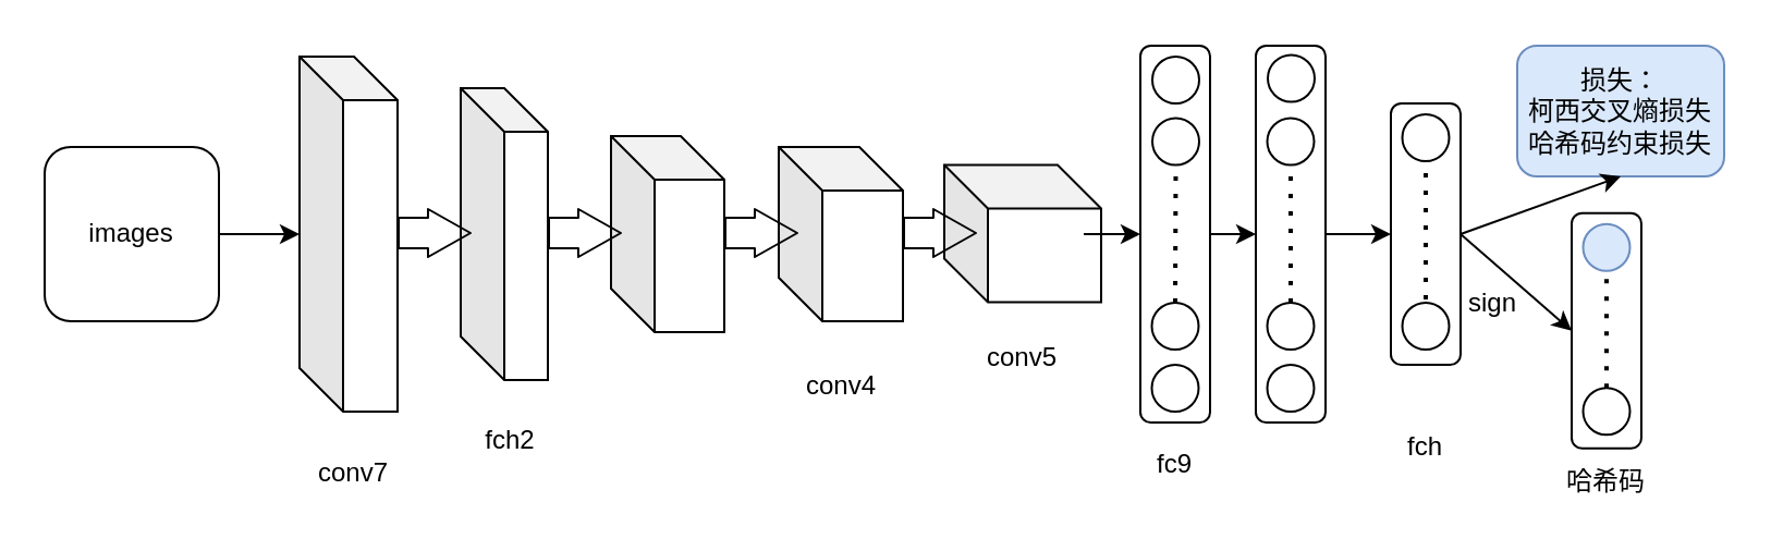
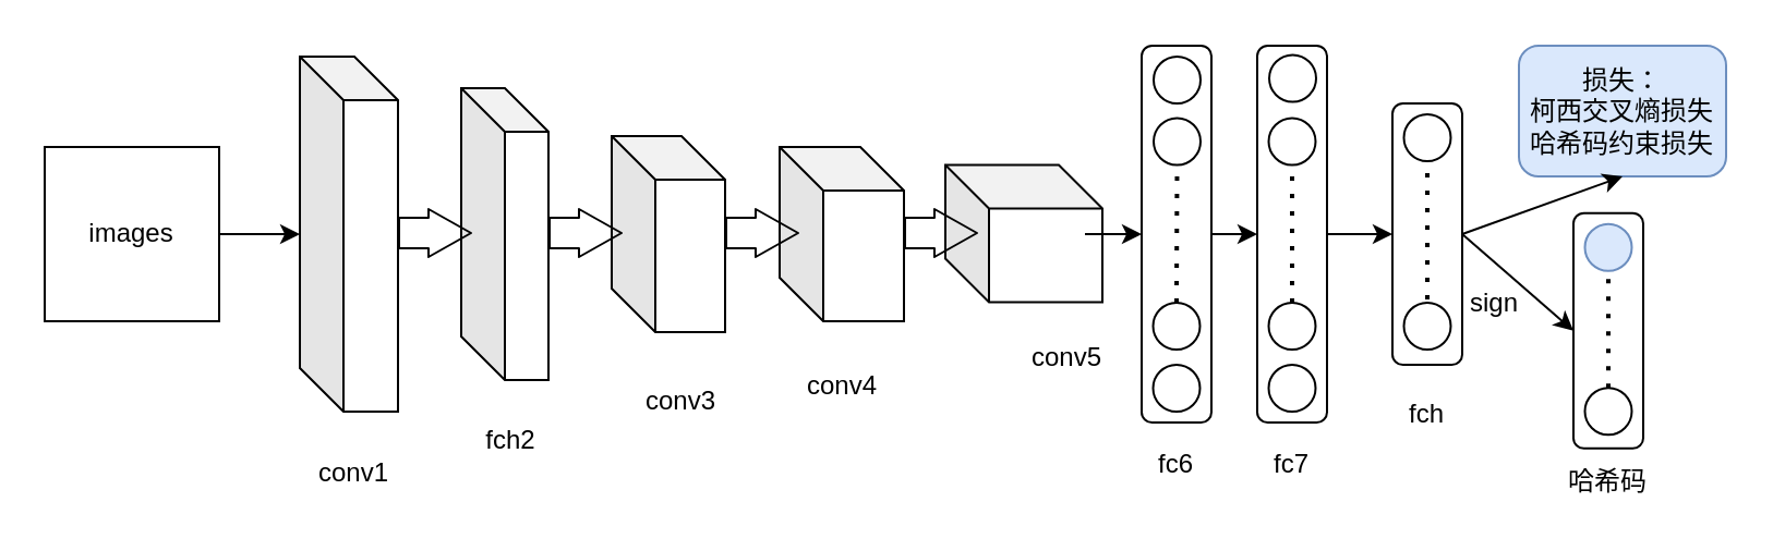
- <mxCell id="3" value="images" style="whiteSpace=wrap;html=1;aspect=fixed;rounded=1;" vertex="1" parent="1"><mxGeometry x="20" y="67" width="80" height="80" as="geometry" /></mxCell>
+ <mxCell id="3" value="images" style="whiteSpace=wrap;html=1;aspect=fixed;" vertex="1" parent="1"><mxGeometry x="20" y="67" width="80" height="80" as="geometry" /></mxCell>
- <mxCell id="40" value="conv5" style="text;html=1;strokeColor=none;fillColor=none;align=center;verticalAlign=middle;whiteSpace=wrap;rounded=0;" vertex="1" parent="1"><mxGeometry x="449" y="154" width="40" height="20" as="geometry" /></mxCell>
+ <mxCell id="40" value="conv5" style="text;html=1;strokeColor=none;fillColor=none;align=center;verticalAlign=middle;whiteSpace=wrap;rounded=0;" vertex="1" parent="1"><mxGeometry x="469" y="154" width="40" height="20" as="geometry" /></mxCell>
+ <mxCell id="38" value="conv3" style="text;html=1;strokeColor=none;fillColor=none;align=center;verticalAlign=middle;whiteSpace=wrap;rounded=0;" vertex="1" parent="1"><mxGeometry x="292" y="173.5" width="40" height="20" as="geometry" /></mxCell>
- <mxCell id="45" value="fch" style="text;html=1;strokeColor=none;fillColor=none;align=center;verticalAlign=middle;whiteSpace=wrap;rounded=0;" vertex="1" parent="1"><mxGeometry x="634" y="195" width="40" height="20" as="geometry" /></mxCell>
+ <mxCell id="45" value="fch" style="text;html=1;strokeColor=none;fillColor=none;align=center;verticalAlign=middle;whiteSpace=wrap;rounded=0;" vertex="1" parent="1"><mxGeometry x="634" y="180" width="40" height="20" as="geometry" /></mxCell>
- <mxCell id="43" value="fc9" style="text;html=1;strokeColor=none;fillColor=none;align=center;verticalAlign=middle;whiteSpace=wrap;rounded=0;" vertex="1" parent="1"><mxGeometry x="519" y="203" width="40" height="20" as="geometry" /></mxCell>
+ <mxCell id="43" value="fc6" style="text;html=1;strokeColor=none;fillColor=none;align=center;verticalAlign=middle;whiteSpace=wrap;rounded=0;" vertex="1" parent="1"><mxGeometry x="519" y="203" width="40" height="20" as="geometry" /></mxCell>
+ <mxCell id="44" value="fc7" style="text;html=1;strokeColor=none;fillColor=none;align=center;verticalAlign=middle;whiteSpace=wrap;rounded=0;" vertex="1" parent="1"><mxGeometry x="572" y="203" width="40" height="20" as="geometry" /></mxCell>
- <mxCell id="36" value="conv7" style="text;html=1;strokeColor=none;fillColor=none;align=center;verticalAlign=middle;whiteSpace=wrap;rounded=0;" vertex="1" parent="1"><mxGeometry x="142" y="207" width="40" height="20" as="geometry" /></mxCell>
+ <mxCell id="36" value="conv1" style="text;html=1;strokeColor=none;fillColor=none;align=center;verticalAlign=middle;whiteSpace=wrap;rounded=0;" vertex="1" parent="1"><mxGeometry x="142" y="207" width="40" height="20" as="geometry" /></mxCell>
